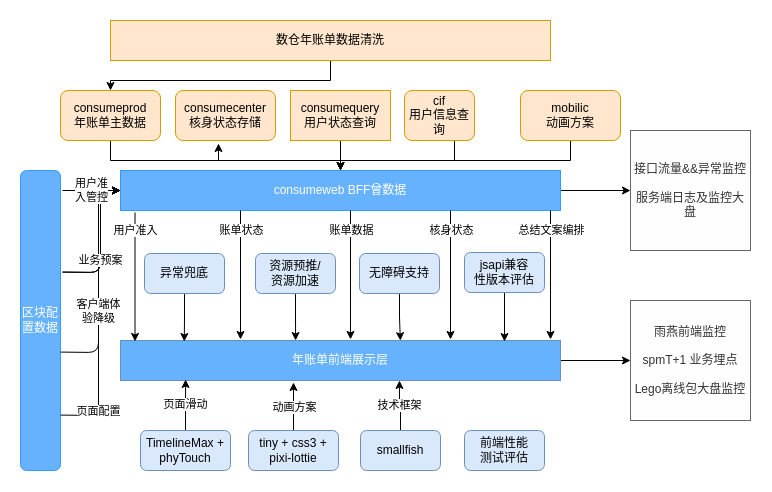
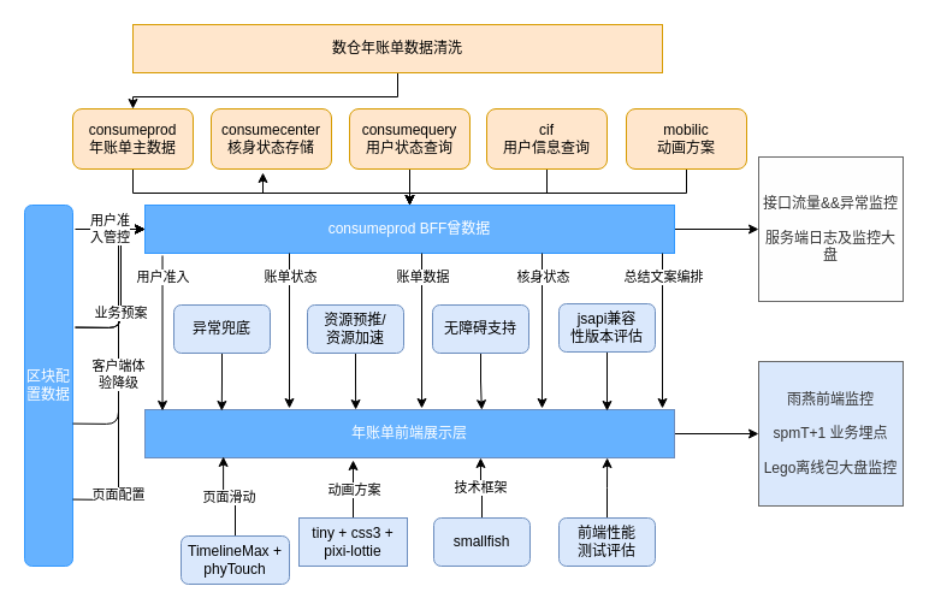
- <mxCell id="37" value="consumequery&lt;br&gt;用户状态查询" style="whiteSpace=wrap;html=1;fillColor=#ffe6cc;strokeColor=#d79b00;rounded=0;" vertex="1" parent="1"><mxGeometry x="290" y="90" width="100" height="50" as="geometry" /></mxCell>
+ <mxCell id="37" value="consumequery&lt;br&gt;用户状态查询" style="rounded=1;whiteSpace=wrap;html=1;fillColor=#ffe6cc;strokeColor=#d79b00;" vertex="1" parent="1"><mxGeometry x="290" y="90" width="100" height="50" as="geometry" /></mxCell>
- <mxCell id="39" value="cif&lt;br&gt;用户信息查询" style="rounded=1;whiteSpace=wrap;html=1;fillColor=#ffe6cc;strokeColor=#d79b00;" vertex="1" parent="1"><mxGeometry x="404" y="90" width="70" height="50" as="geometry" /></mxCell>
+ <mxCell id="39" value="cif&lt;br&gt;用户信息查询" style="rounded=1;whiteSpace=wrap;html=1;fillColor=#ffe6cc;strokeColor=#d79b00;" vertex="1" parent="1"><mxGeometry x="404" y="90" width="100" height="50" as="geometry" /></mxCell>
- <mxCell id="22" value="consumeweb BFF曾数据" style="rounded=0;whiteSpace=wrap;html=1;strokeColor=#3399FF;fontColor=#FFFFFF;fillColor=#66B2FF;" vertex="1" parent="1"><mxGeometry x="120" y="170" width="440" height="40" as="geometry" /></mxCell>
+ <mxCell id="22" value="consumeprod BFF曾数据" style="rounded=0;whiteSpace=wrap;html=1;strokeColor=#3399FF;fontColor=#FFFFFF;fillColor=#66B2FF;" vertex="1" parent="1"><mxGeometry x="120" y="170" width="440" height="40" as="geometry" /></mxCell>
- <mxCell id="45" value="雨燕前端监控&lt;br&gt;&lt;br&gt;spmT+1 业务埋点&lt;br&gt;&lt;br&gt;Lego离线包大盘监控" style="whiteSpace=wrap;html=1;rounded=0;strokeColor=#666666;fontColor=#333333;fillColor=#fefefe;" vertex="1" parent="1"><mxGeometry x="630" y="300" width="120" height="120" as="geometry" /></mxCell>
+ <mxCell id="45" value="雨燕前端监控&lt;br&gt;&lt;br&gt;spmT+1 业务埋点&lt;br&gt;&lt;br&gt;Lego离线包大盘监控" style="whiteSpace=wrap;html=1;rounded=0;strokeColor=#666666;fontColor=#333333;fillColor=#dae8fc;" vertex="1" parent="1"><mxGeometry x="630" y="300" width="120" height="120" as="geometry" /></mxCell>
+ <mxCell id="10" style="edgeStyle=orthogonalEdgeStyle;rounded=0;orthogonalLoop=1;jettySize=auto;html=1;exitX=0.5;exitY=0;exitDx=0;exitDy=0;entryX=0.873;entryY=1;entryDx=0;entryDy=0;entryPerimeter=0;" edge="1" parent="1" source="11" target="3"><mxGeometry relative="1" as="geometry" /></mxCell>
- <mxCell id="5" value="TimelineMax + phyTouch" style="rounded=1;whiteSpace=wrap;html=1;fillColor=#dae8fc;strokeColor=#6c8ebf;" vertex="1" parent="1"><mxGeometry x="140" y="430" width="90" height="40" as="geometry" /></mxCell>
+ <mxCell id="5" value="TimelineMax + phyTouch" style="rounded=1;whiteSpace=wrap;html=1;fillColor=#dae8fc;strokeColor=#6c8ebf;" vertex="1" parent="1"><mxGeometry x="150" y="445" width="90" height="40" as="geometry" /></mxCell>
- <mxCell id="7" value="tiny + css3 + pixi-lottie" style="rounded=1;whiteSpace=wrap;html=1;fillColor=#dae8fc;strokeColor=#6c8ebf;" vertex="1" parent="1"><mxGeometry x="248" y="430" width="90" height="40" as="geometry" /></mxCell>
+ <mxCell id="7" value="tiny + css3 + pixi-lottie" style="whiteSpace=wrap;html=1;fillColor=#dae8fc;strokeColor=#6c8ebf;rounded=0;" vertex="1" parent="1"><mxGeometry x="248" y="430" width="90" height="40" as="geometry" /></mxCell>
